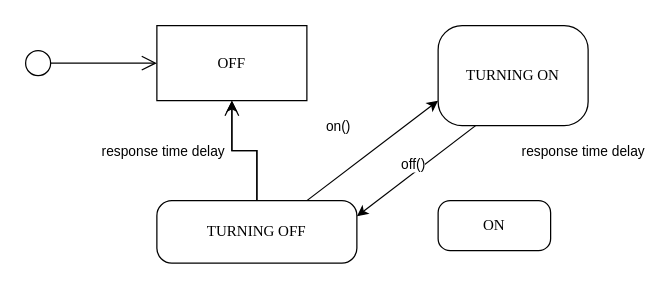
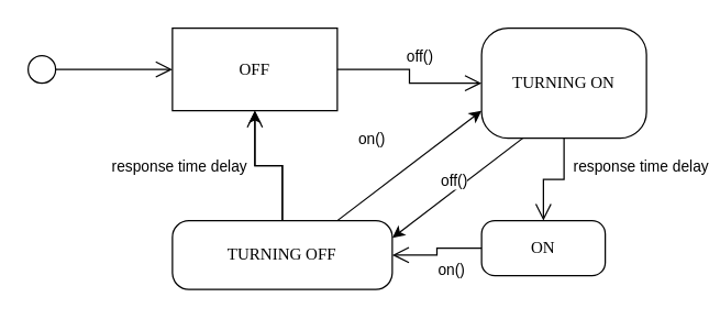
+ <mxCell id="11" style="edgeStyle=orthogonalEdgeStyle;rounded=0;orthogonalLoop=1;jettySize=auto;html=1;endArrow=open;endFill=0;endSize=10;exitX=1;exitY=0.5;exitDx=0;exitDy=0;entryX=0;entryY=0.5;entryDx=0;entryDy=0;" edge="1" parent="1" source="8" target="4"><mxGeometry relative="1" as="geometry"><mxPoint x="250" y="50" as="sourcePoint" /><mxPoint x="330" y="50" as="targetPoint" /></mxGeometry></mxCell>
+ <mxCell id="12" value="off()" style="edgeLabel;html=1;align=center;verticalAlign=middle;resizable=0;points=[];" connectable="0" vertex="1" parent="11"><mxGeometry x="-0.105" relative="1" as="geometry"><mxPoint x="8" y="-10" as="offset" /></mxGeometry></mxCell>
+ <mxCell id="13" style="edgeStyle=orthogonalEdgeStyle;rounded=0;orthogonalLoop=1;jettySize=auto;html=1;endArrow=open;endFill=0;endSize=10;exitX=0.5;exitY=1;exitDx=0;exitDy=0;entryX=0.5;entryY=0;entryDx=0;entryDy=0;" edge="1" parent="1" source="4" target="2"><mxGeometry relative="1" as="geometry"><mxPoint x="410" y="100" as="sourcePoint" /><mxPoint x="515" y="100" as="targetPoint" /></mxGeometry></mxCell>
+ <mxCell id="14" style="edgeStyle=orthogonalEdgeStyle;rounded=0;orthogonalLoop=1;jettySize=auto;html=1;endArrow=open;endFill=0;endSize=10;exitX=0;exitY=0.5;exitDx=0;exitDy=0;entryX=1;entryY=0.5;entryDx=0;entryDy=0;" edge="1" parent="1" source="2" target="7"><mxGeometry relative="1" as="geometry"><mxPoint x="300" y="180" as="sourcePoint" /><mxPoint x="300" y="260" as="targetPoint" /></mxGeometry></mxCell>
+ <mxCell id="15" value="on()" style="edgeLabel;html=1;align=center;verticalAlign=middle;resizable=0;points=[];" connectable="0" vertex="1" parent="14"><mxGeometry x="0.282" y="-1" relative="1" as="geometry"><mxPoint x="17" y="11" as="offset" /></mxGeometry></mxCell>
